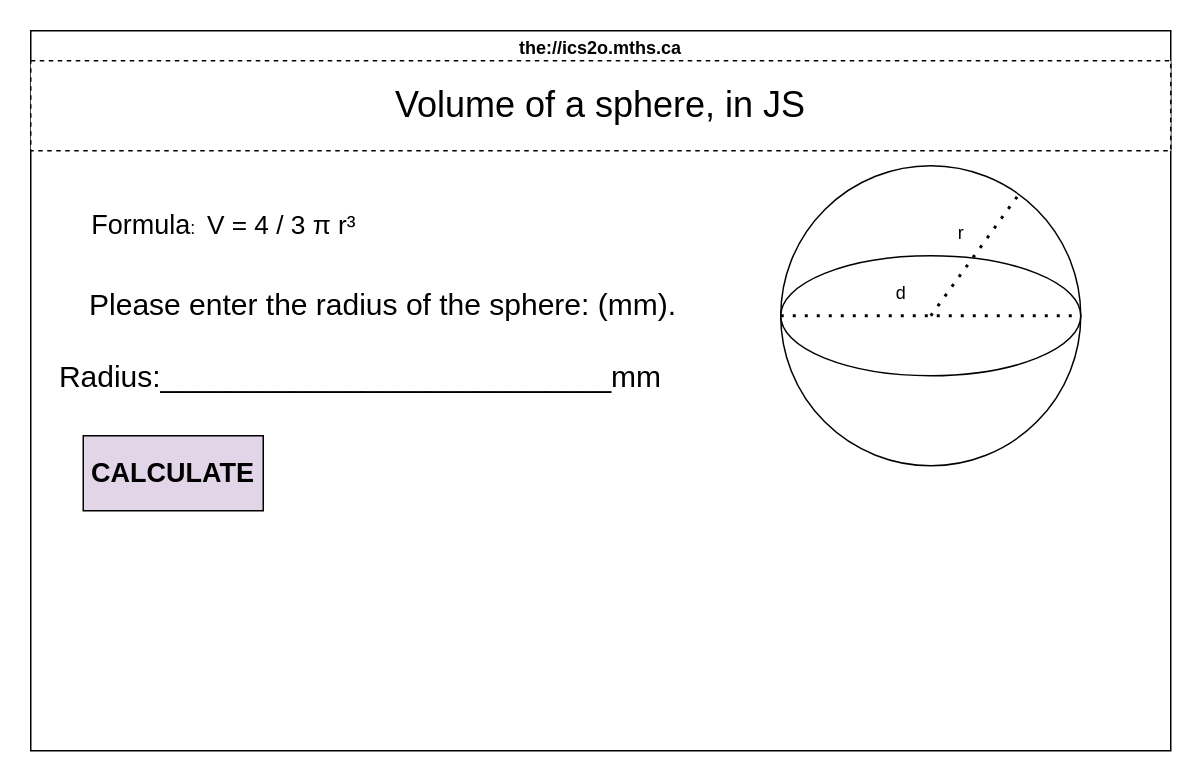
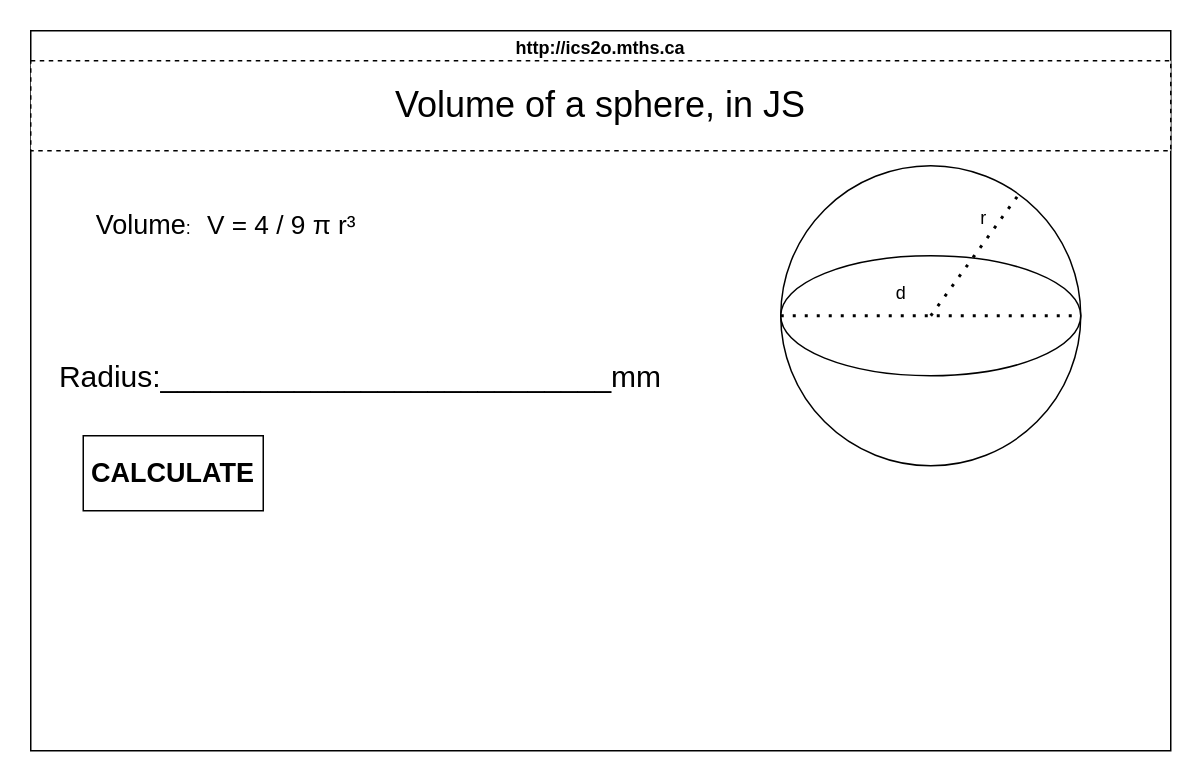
- <mxCell id="2" value="the://ics2o.mths.ca" style="swimlane;whiteSpace=wrap;html=1;" parent="1" vertex="1"><mxGeometry x="20" y="20" width="760" height="480" as="geometry" /></mxCell>
+ <mxCell id="2" value="http://ics2o.mths.ca" style="swimlane;whiteSpace=wrap;html=1;" parent="1" vertex="1"><mxGeometry x="20" y="20" width="760" height="480" as="geometry" /></mxCell>
- <mxCell id="10" value="&lt;font style=&quot;font-size: 18px;&quot;&gt;Formula&lt;/font&gt;:" style="text;html=1;align=center;verticalAlign=middle;resizable=0;points=[];autosize=1;strokeColor=none;fillColor=none;" vertex="1" parent="2"><mxGeometry x="30" y="110" width="90" height="40" as="geometry" /></mxCell>
+ <mxCell id="10" value="&lt;font style=&quot;font-size: 18px;&quot;&gt;Volume&lt;/font&gt;:" style="text;html=1;align=center;verticalAlign=middle;resizable=0;points=[];autosize=1;strokeColor=none;fillColor=none;" vertex="1" parent="2"><mxGeometry x="30" y="110" width="90" height="40" as="geometry" /></mxCell>
- <mxCell id="12" value="&lt;span style=&quot;color: rgb(0, 0, 0); font-family: Helvetica, Arial, sans-serif; font-size: 17.5px; text-align: start;&quot;&gt;V = 4 / 3 π r³&lt;/span&gt;" style="text;html=1;align=center;verticalAlign=middle;whiteSpace=wrap;rounded=0;" vertex="1" parent="2"><mxGeometry x="105" y="112.5" width="125" height="35" as="geometry" /></mxCell>
+ <mxCell id="12" value="&lt;span style=&quot;color: rgb(0, 0, 0); font-family: Helvetica, Arial, sans-serif; font-size: 17.5px; text-align: start;&quot;&gt;V = 4 / 9 π r³&lt;/span&gt;" style="text;html=1;align=center;verticalAlign=middle;whiteSpace=wrap;rounded=0;" vertex="1" parent="2"><mxGeometry x="105" y="112.5" width="125" height="35" as="geometry" /></mxCell>
- <mxCell id="9" value="r" style="text;html=1;align=center;verticalAlign=middle;resizable=0;points=[];autosize=1;strokeColor=none;fillColor=none;" parent="2" vertex="1"><mxGeometry x="605" y="120" width="30" height="30" as="geometry" /></mxCell>
+ <mxCell id="9" value="r" style="text;html=1;align=center;verticalAlign=middle;resizable=0;points=[];autosize=1;strokeColor=none;fillColor=none;" parent="2" vertex="1"><mxGeometry x="620" y="110" width="30" height="30" as="geometry" /></mxCell>
- <mxCell id="14" value="&lt;div style=&quot;color: rgb(0, 0, 0); font-family: Helvetica, Arial, sans-serif; font-size: 1.25rem; text-align: start;&quot; class=&quot;page-content&quot;&gt;&lt;span style=&quot;background-color: light-dark(#ffffff, var(--ge-dark-color, #121212));&quot;&gt;Please enter the radius of the sphere: (mm).&lt;/span&gt;&lt;/div&gt;&lt;div&gt;&lt;br&gt;&lt;/div&gt;" style="text;html=1;align=center;verticalAlign=middle;whiteSpace=wrap;rounded=0;" vertex="1" parent="2"><mxGeometry x="30" y="175" width="410" height="30" as="geometry" /></mxCell>
- <mxCell id="15" value="&lt;h2&gt;CALCULATE&lt;/h2&gt;" style="rounded=0;whiteSpace=wrap;html=1;fillColor=#e1d5e7;" vertex="1" parent="2"><mxGeometry x="35" y="270" width="120" height="50" as="geometry" /></mxCell>
+ <mxCell id="15" value="&lt;h2&gt;CALCULATE&lt;/h2&gt;" style="rounded=0;whiteSpace=wrap;html=1;" vertex="1" parent="2"><mxGeometry x="35" y="270" width="120" height="50" as="geometry" /></mxCell>
